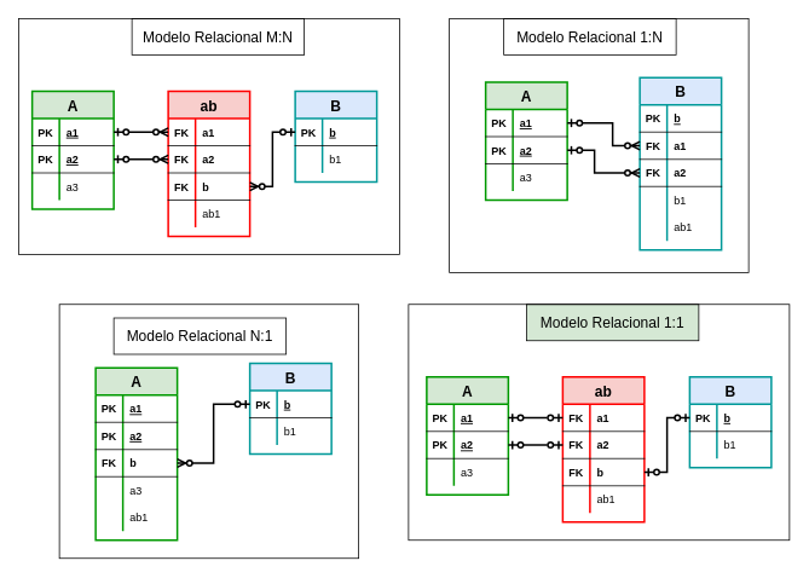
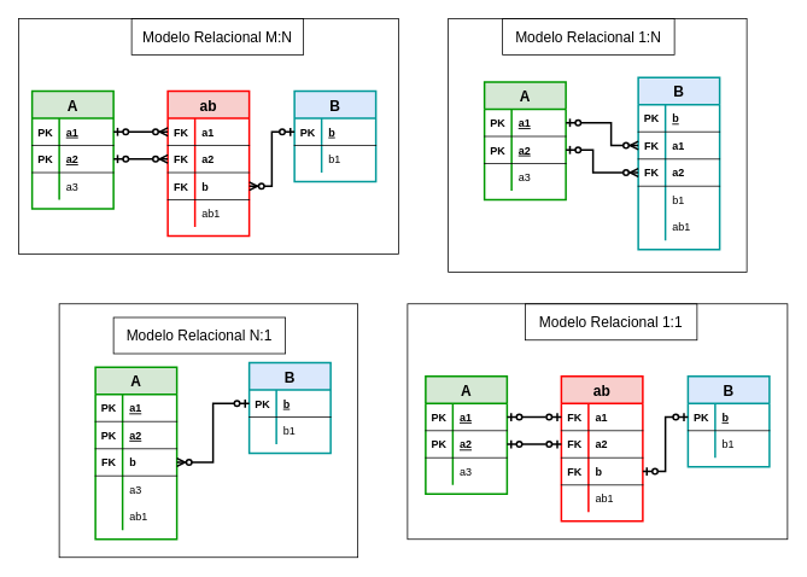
- <mxCell id="110" value="Modelo Relacional 1:1" style="whiteSpace=wrap;html=1;align=center;fontSize=16;strokeWidth=1;fillColor=#d5e8d4;" vertex="1" parent="1"><mxGeometry x="580" y="335" width="190" height="40" as="geometry" /></mxCell>
+ <mxCell id="110" value="Modelo Relacional 1:1" style="whiteSpace=wrap;html=1;align=center;fontSize=16;strokeWidth=1;" vertex="1" parent="1"><mxGeometry x="580" y="335" width="190" height="40" as="geometry" /></mxCell>
